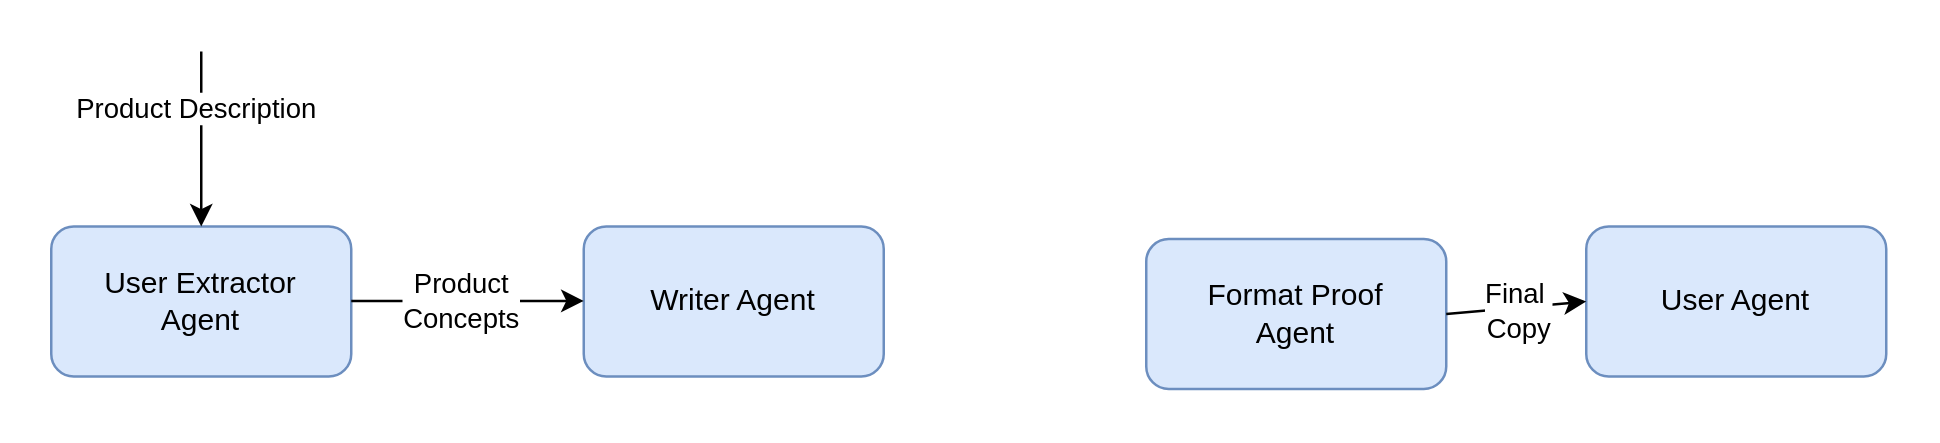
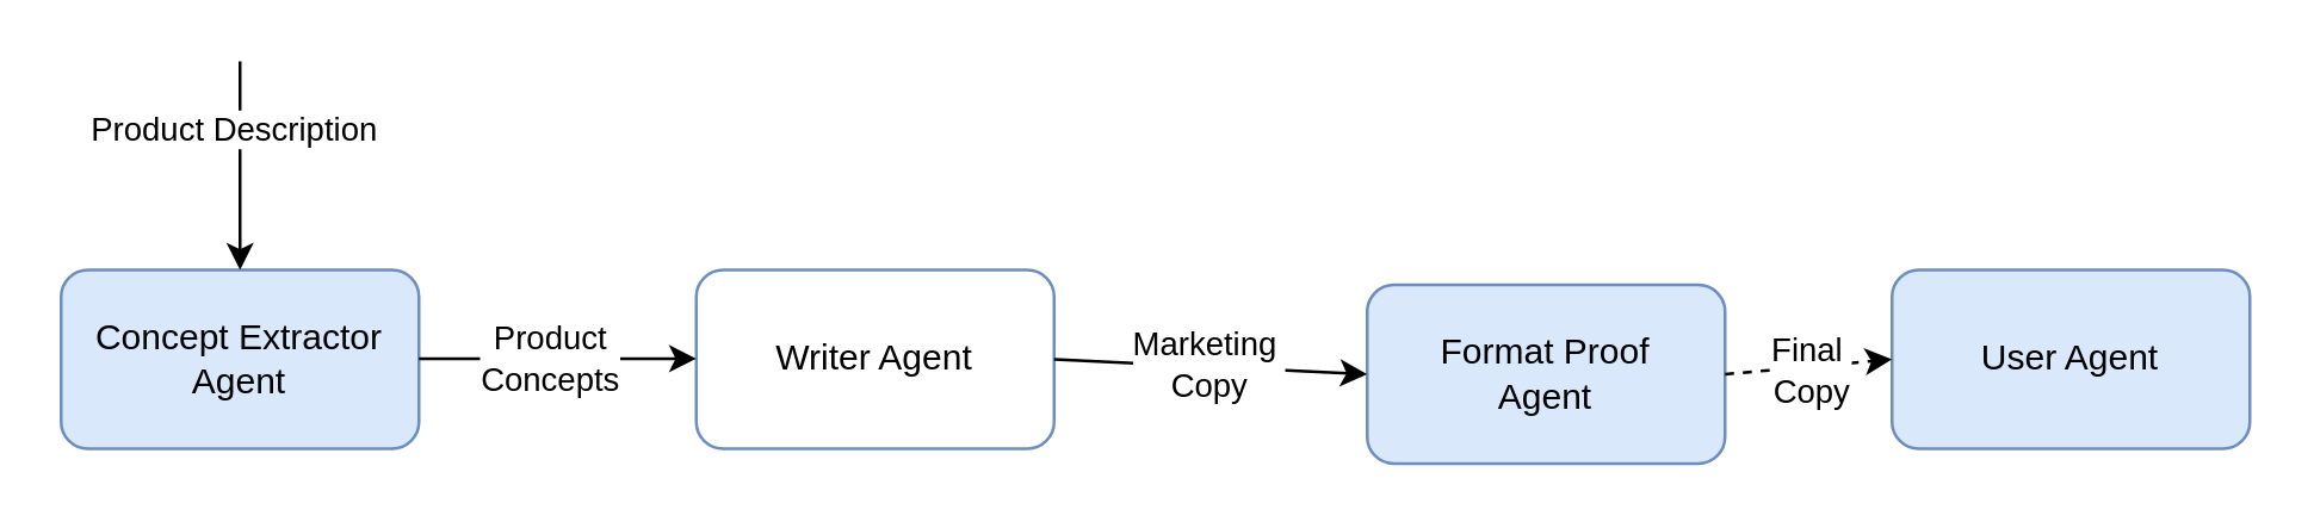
- <mxCell id="2" value="User&amp;nbsp;&lt;span style=&quot;background-color: initial;&quot;&gt;Extractor&lt;/span&gt;&lt;div&gt;&lt;span style=&quot;background-color: initial;&quot;&gt;Agent&lt;/span&gt;&lt;/div&gt;" style="rounded=1;whiteSpace=wrap;html=1;fillColor=#dae8fc;strokeColor=#6c8ebf;" vertex="1" parent="1"><mxGeometry x="20" y="90" width="120" height="60" as="geometry" /></mxCell>
+ <mxCell id="2" value="Concept&amp;nbsp;&lt;span style=&quot;background-color: initial;&quot;&gt;Extractor&lt;/span&gt;&lt;div&gt;&lt;span style=&quot;background-color: initial;&quot;&gt;Agent&lt;/span&gt;&lt;/div&gt;" style="rounded=1;whiteSpace=wrap;html=1;fillColor=#dae8fc;strokeColor=#6c8ebf;" vertex="1" parent="1"><mxGeometry x="20" y="90" width="120" height="60" as="geometry" /></mxCell>
- <mxCell id="3" value="&lt;div&gt;Writer Agent&lt;/div&gt;" style="rounded=1;whiteSpace=wrap;html=1;fillColor=#dae8fc;strokeColor=#6c8ebf;" vertex="1" parent="1"><mxGeometry x="233" y="90" width="120" height="60" as="geometry" /></mxCell>
+ <mxCell id="3" value="&lt;div&gt;Writer Agent&lt;/div&gt;" style="rounded=1;whiteSpace=wrap;html=1;fillColor=#ffffff;strokeColor=#6c8ebf;" vertex="1" parent="1"><mxGeometry x="233" y="90" width="120" height="60" as="geometry" /></mxCell>
+ <mxCell id="8" value="" style="endArrow=classic;html=1;rounded=0;exitX=1;exitY=0.5;exitDx=0;exitDy=0;entryX=0;entryY=0.5;entryDx=0;entryDy=0;" edge="1" parent="1" source="3" target="4"><mxGeometry width="50" height="50" relative="1" as="geometry"><mxPoint x="319" y="116" as="sourcePoint" /><mxPoint x="369" y="66" as="targetPoint" /></mxGeometry></mxCell>
+ <mxCell id="9" value="Marketing&amp;nbsp;&lt;div&gt;Copy&lt;/div&gt;" style="edgeLabel;html=1;align=center;verticalAlign=middle;resizable=0;points=[];" vertex="1" connectable="0" parent="8"><mxGeometry x="-0.308" relative="1" as="geometry"><mxPoint x="16" as="offset" /></mxGeometry></mxCell>
- <mxCell id="10" value="" style="endArrow=classic;html=1;rounded=0;entryX=0;entryY=0.5;entryDx=0;entryDy=0;exitX=1;exitY=0.5;exitDx=0;exitDy=0;" edge="1" parent="1" source="4" target="5"><mxGeometry width="50" height="50" relative="1" as="geometry"><mxPoint x="504" y="125" as="sourcePoint" /><mxPoint x="560" y="119.5" as="targetPoint" /></mxGeometry></mxCell>
+ <mxCell id="10" value="" style="endArrow=classic;html=1;rounded=0;entryX=0;entryY=0.5;entryDx=0;entryDy=0;exitX=1;exitY=0.5;exitDx=0;exitDy=0;dashed=1;" edge="1" parent="1" source="4" target="5"><mxGeometry width="50" height="50" relative="1" as="geometry"><mxPoint x="504" y="125" as="sourcePoint" /><mxPoint x="560" y="119.5" as="targetPoint" /></mxGeometry></mxCell>
